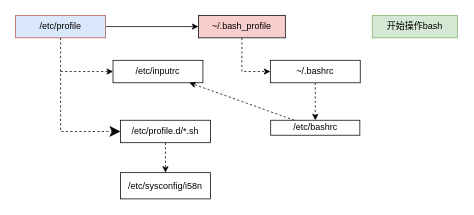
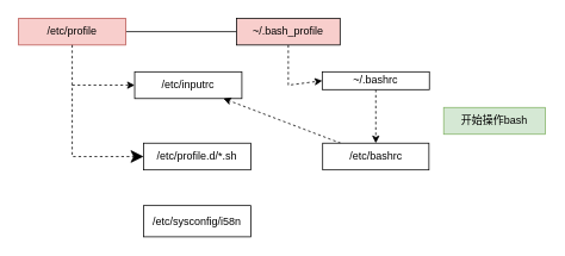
- <mxCell id="3" value="/etc/profile" style="rounded=0;whiteSpace=wrap;html=1;fillColor=#dae8fc;strokeColor=#b85450;" parent="1" vertex="1"><mxGeometry x="20" y="20" width="120" height="30" as="geometry" /></mxCell>
+ <mxCell id="3" value="/etc/profile" style="rounded=0;whiteSpace=wrap;html=1;fillColor=#f8cecc;strokeColor=#b85450;" parent="1" vertex="1"><mxGeometry x="20" y="20" width="120" height="30" as="geometry" /></mxCell>
- <mxCell id="2" style="edgeStyle=orthogonalEdgeStyle;rounded=0;orthogonalLoop=1;jettySize=auto;html=1;entryX=0;entryY=0.5;entryDx=0;entryDy=0;" parent="1" source="3" target="5" edge="1"><mxGeometry relative="1" as="geometry" /></mxCell>
+ <mxCell id="2" style="edgeStyle=orthogonalEdgeStyle;rounded=0;orthogonalLoop=1;jettySize=auto;html=1;entryX=0;entryY=0.5;entryDx=0;entryDy=0;endArrow=none;" parent="1" source="3" target="5" edge="1"><mxGeometry relative="1" as="geometry" /></mxCell>
- <mxCell id="6" value="开始操作bash" style="rounded=0;whiteSpace=wrap;html=1;fillColor=#d5e8d4;strokeColor=#82b366;" parent="1" vertex="1"><mxGeometry x="496" y="20" width="114" height="30" as="geometry" /></mxCell>
+ <mxCell id="6" value="开始操作bash" style="rounded=0;whiteSpace=wrap;html=1;fillColor=#d5e8d4;strokeColor=#82b366;" parent="1" vertex="1"><mxGeometry x="496" y="120" width="114" height="30" as="geometry" /></mxCell>
- <mxCell id="14" value="~/.bashrc" style="rounded=0;whiteSpace=wrap;html=1;" parent="1" vertex="1"><mxGeometry x="360" y="80" width="120" height="30" as="geometry" /></mxCell>
+ <mxCell id="14" value="~/.bashrc" style="rounded=0;whiteSpace=wrap;html=1;" parent="1" vertex="1"><mxGeometry x="360" y="80" width="120" height="20" as="geometry" /></mxCell>
- <mxCell id="16" value="/etc/bashrc" style="rounded=0;whiteSpace=wrap;html=1;" parent="1" vertex="1"><mxGeometry x="360.5" y="160" width="119" height="20" as="geometry" /></mxCell>
+ <mxCell id="16" value="/etc/bashrc" style="rounded=0;whiteSpace=wrap;html=1;" parent="1" vertex="1"><mxGeometry x="360.5" y="160" width="119" height="30" as="geometry" /></mxCell>
- <mxCell id="9" style="edgeStyle=none;rounded=0;orthogonalLoop=1;jettySize=auto;html=1;entryX=0.5;entryY=0;entryDx=0;entryDy=0;endArrow=classic;endFill=1;dashed=1;" parent="1" source="10" target="11" edge="1"><mxGeometry relative="1" as="geometry" /></mxCell>
